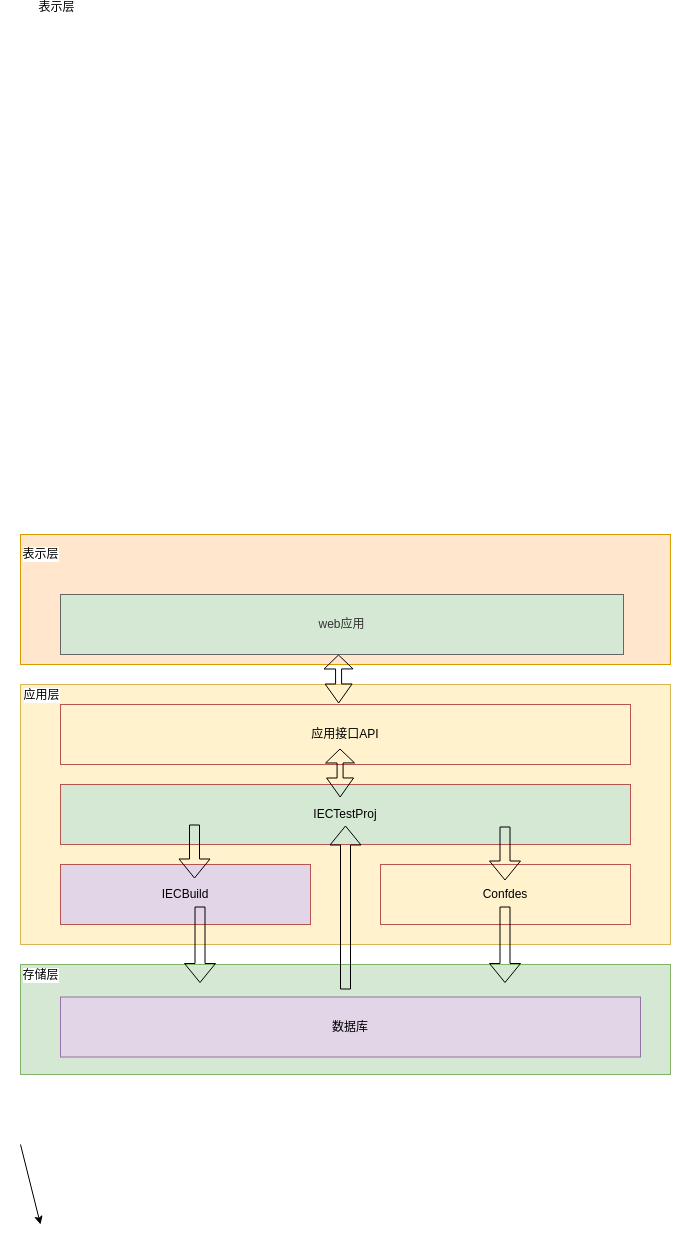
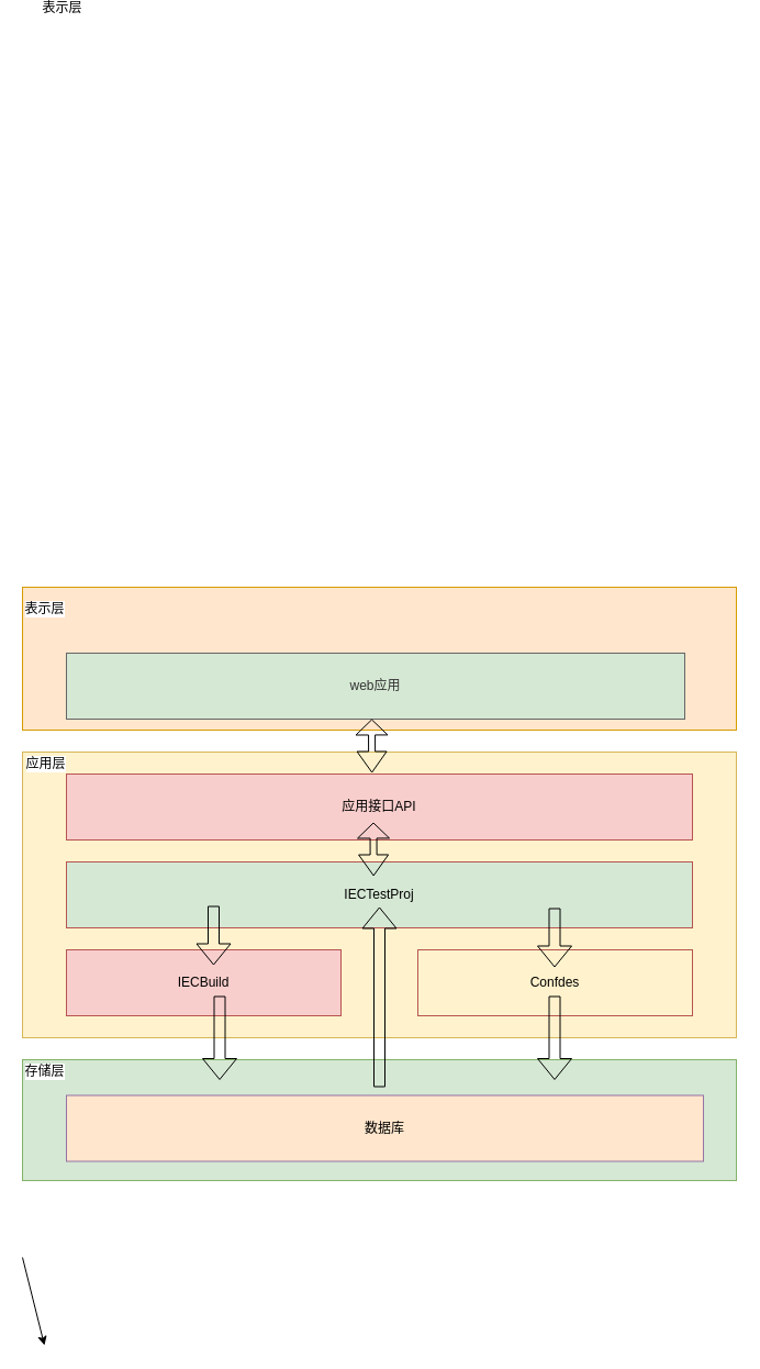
- <mxCell id="6" value="应用接口API" style="rounded=0;whiteSpace=wrap;html=1;fillColor=#fff2cc;strokeColor=#b85450;" vertex="1" parent="1"><mxGeometry x="60" y="190" width="570" height="60" as="geometry" /></mxCell>
+ <mxCell id="6" value="应用接口API" style="rounded=0;whiteSpace=wrap;html=1;fillColor=#f8cecc;strokeColor=#b85450;" vertex="1" parent="1"><mxGeometry x="60" y="190" width="570" height="60" as="geometry" /></mxCell>
- <mxCell id="7" value="IECBuild" style="rounded=0;whiteSpace=wrap;html=1;fillColor=#e1d5e7;strokeColor=#b85450;" vertex="1" parent="1"><mxGeometry x="60" y="350" width="250" height="60" as="geometry" /></mxCell>
+ <mxCell id="7" value="IECBuild" style="rounded=0;whiteSpace=wrap;html=1;fillColor=#f8cecc;strokeColor=#b85450;" vertex="1" parent="1"><mxGeometry x="60" y="350" width="250" height="60" as="geometry" /></mxCell>
- <mxCell id="10" value="数据库" style="rounded=0;whiteSpace=wrap;html=1;fillColor=#e1d5e7;strokeColor=#9673a6;" vertex="1" parent="1"><mxGeometry x="60" y="482.5" width="580" height="60" as="geometry" /></mxCell>
+ <mxCell id="10" value="数据库" style="rounded=0;whiteSpace=wrap;html=1;fillColor=#ffe6cc;strokeColor=#9673a6;" vertex="1" parent="1"><mxGeometry x="60" y="482.5" width="580" height="60" as="geometry" /></mxCell>
